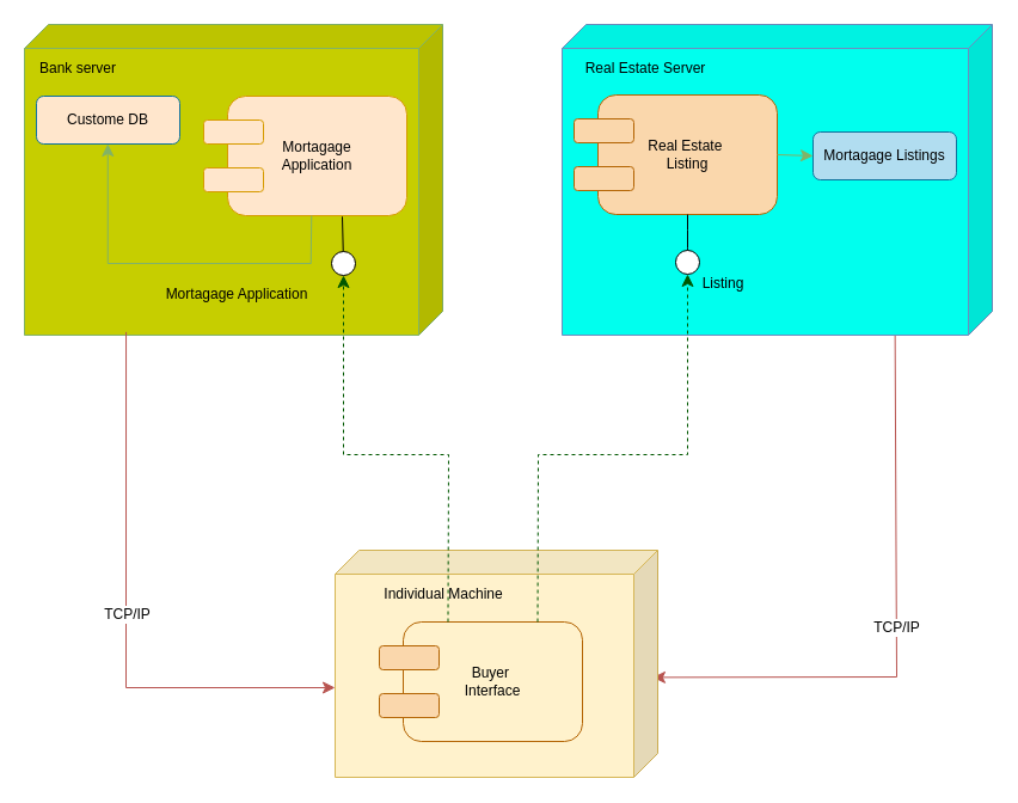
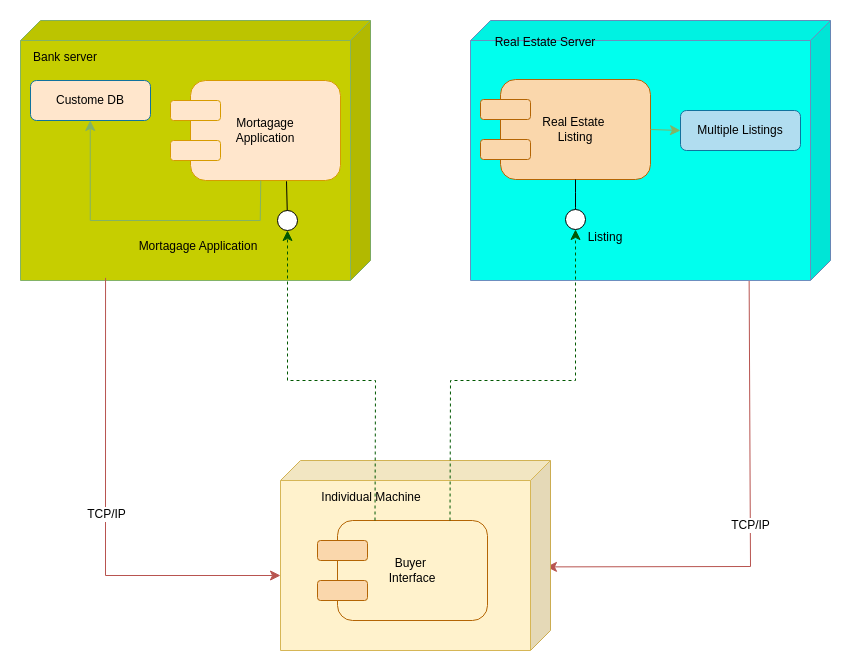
- <mxCell id="13" value="&lt;span style=&quot;font-size: 12px;&quot;&gt;Real Estate Server&lt;/span&gt;" style="text;html=1;align=center;verticalAlign=middle;whiteSpace=wrap;rounded=0;fontSize=16;" vertex="1" parent="1"><mxGeometry x="480" y="40" width="120" height="30" as="geometry" /></mxCell>
+ <mxCell id="13" value="&lt;span style=&quot;font-size: 12px;&quot;&gt;Real Estate Server&lt;/span&gt;" style="text;html=1;align=center;verticalAlign=middle;whiteSpace=wrap;rounded=0;fontSize=16;" vertex="1" parent="1"><mxGeometry x="485" y="25" width="120" height="30" as="geometry" /></mxCell>
- <mxCell id="14" value="Mortagage Listings" style="rounded=1;whiteSpace=wrap;html=1;fillColor=#b1ddf0;strokeColor=#10739e;" vertex="1" parent="1"><mxGeometry x="680" y="110" width="120" height="40" as="geometry" /></mxCell>
+ <mxCell id="14" value="Multiple Listings" style="rounded=1;whiteSpace=wrap;html=1;fillColor=#b1ddf0;strokeColor=#10739e;" vertex="1" parent="1"><mxGeometry x="680" y="110" width="120" height="40" as="geometry" /></mxCell>
